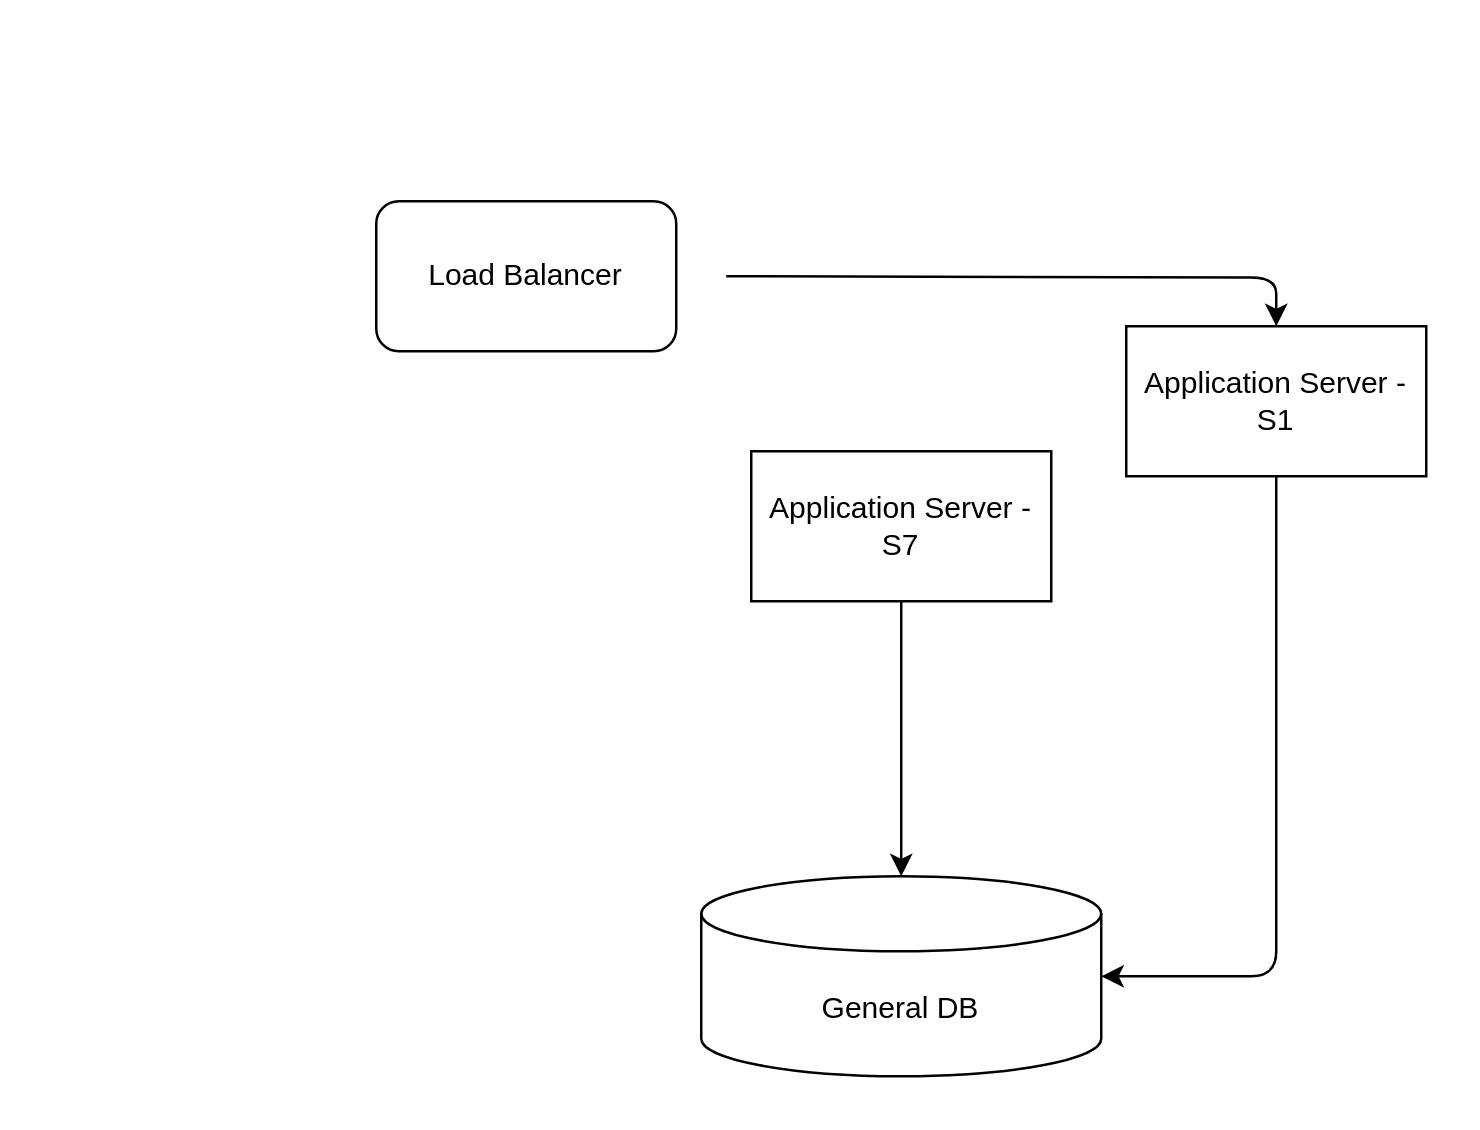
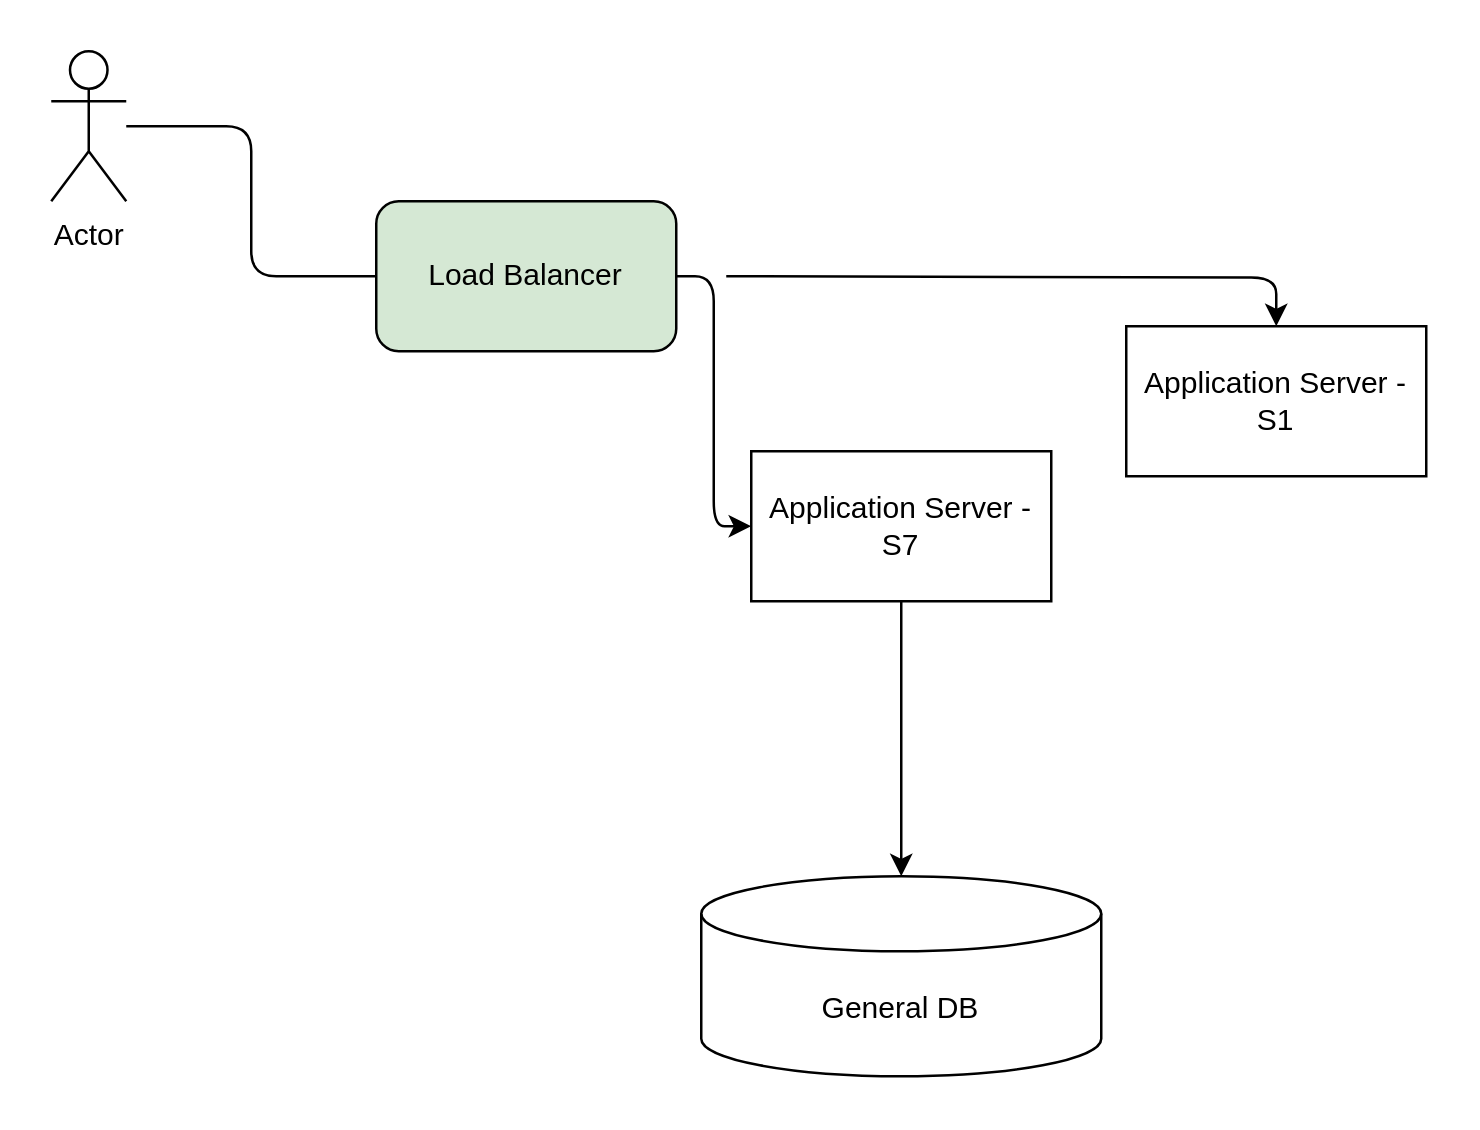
+ <mxCell id="6" value="Actor" style="shape=umlActor;verticalLabelPosition=bottom;verticalAlign=top;html=1;outlineConnect=0;" vertex="1" parent="1"><mxGeometry x="20" y="20" width="30" height="60" as="geometry" /></mxCell>
+ <mxCell id="7" value="" style="edgeStyle=orthogonalEdgeStyle;html=1;entryX=0;entryY=0.5;entryDx=0;entryDy=0;endArrow=none;" edge="1" parent="1" source="6" target="8"><mxGeometry relative="1" as="geometry"><mxPoint x="120" y="-20" as="sourcePoint" /><mxPoint x="300" y="270" as="targetPoint" /></mxGeometry></mxCell>
- <mxCell id="8" value="Load Balancer" style="rounded=1;whiteSpace=wrap;html=1;" vertex="1" parent="1"><mxGeometry x="150" y="80" width="120" height="60" as="geometry" /></mxCell>
+ <mxCell id="8" value="Load Balancer" style="rounded=1;whiteSpace=wrap;html=1;fillColor=#d5e8d4;" vertex="1" parent="1"><mxGeometry x="150" y="80" width="120" height="60" as="geometry" /></mxCell>
+ <mxCell id="5" style="edgeStyle=orthogonalEdgeStyle;html=1;entryX=0;entryY=0.5;entryDx=0;entryDy=0;startArrow=none;" edge="1" parent="1" source="8" target="3"><mxGeometry relative="1" as="geometry" /></mxCell>
- <mxCell id="9" style="edgeStyle=orthogonalEdgeStyle;html=1;entryX=1;entryY=0.5;entryDx=0;entryDy=0;entryPerimeter=0;" edge="1" parent="1" source="10" target="4"><mxGeometry relative="1" as="geometry"><Array as="points"><mxPoint x="510" y="390" /></Array></mxGeometry></mxCell>
